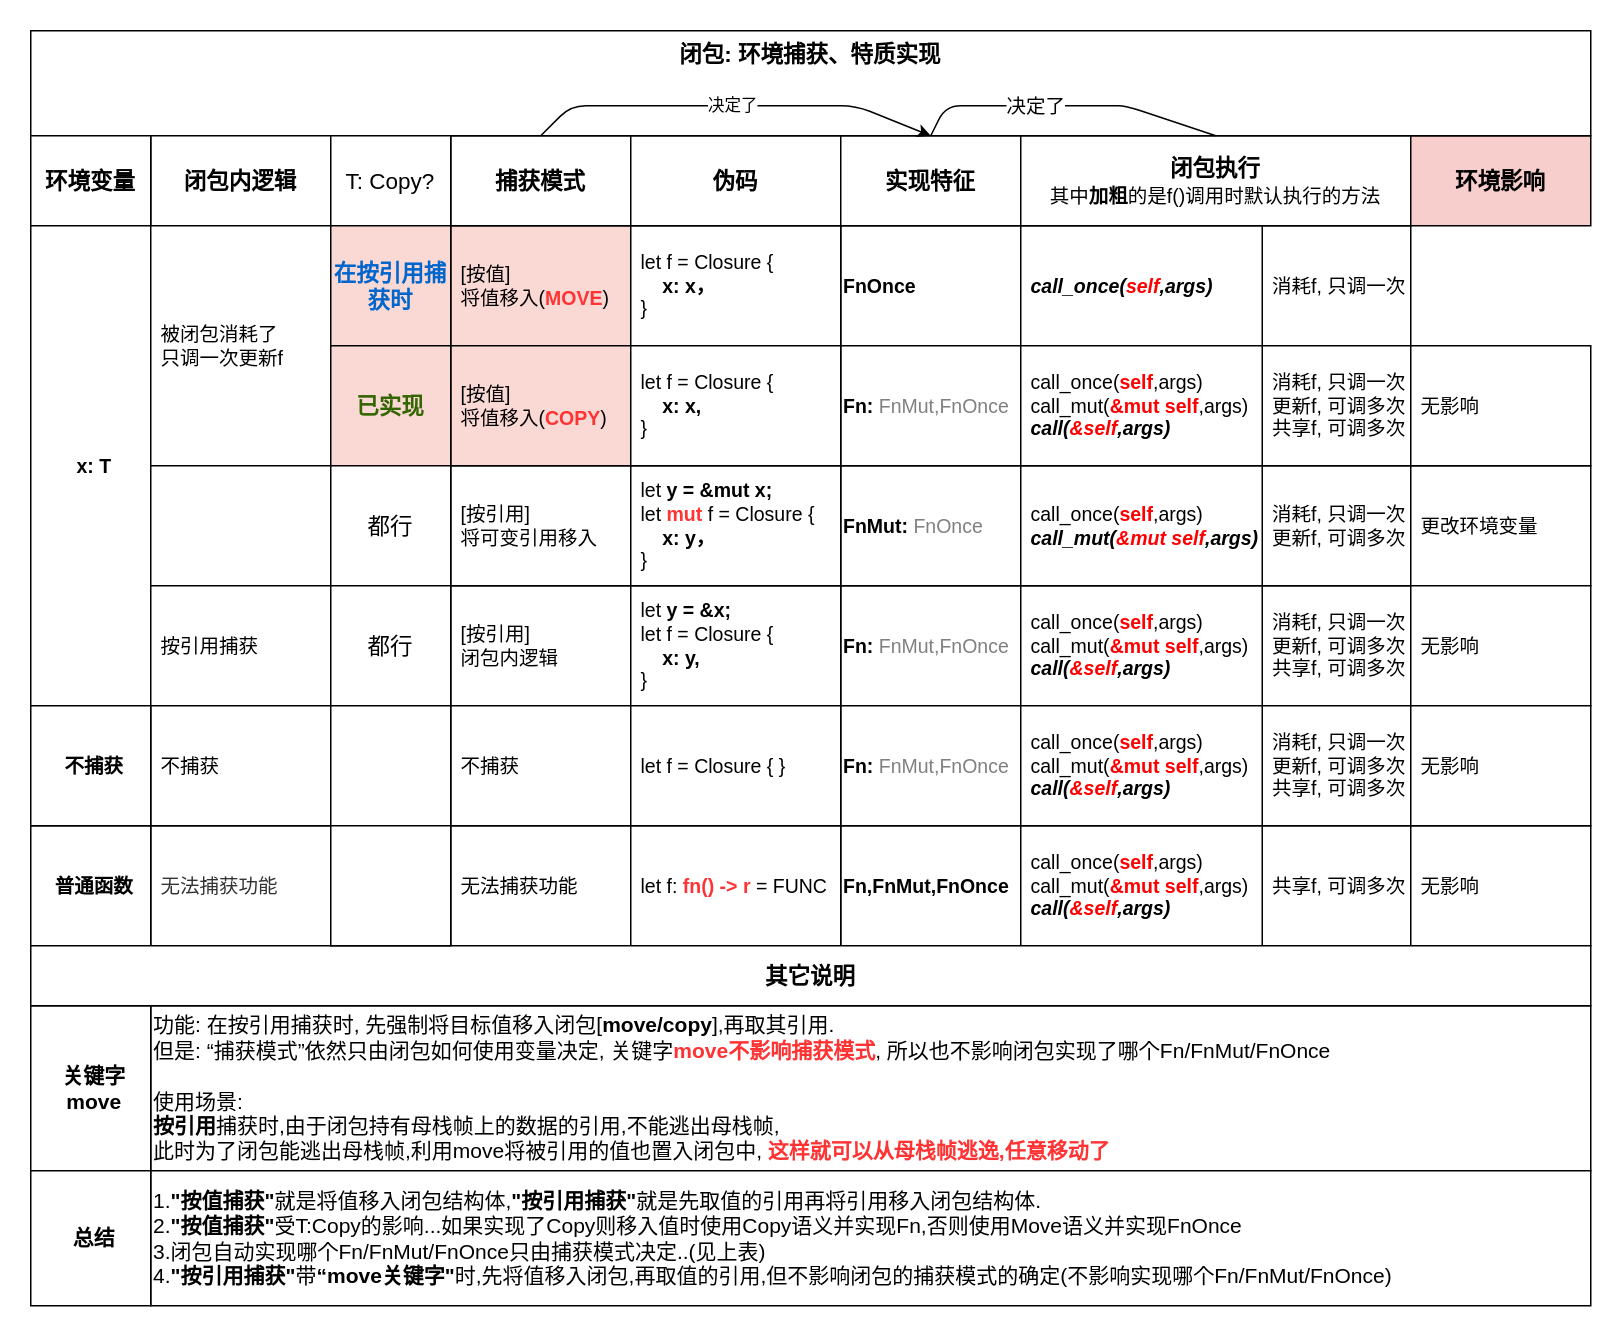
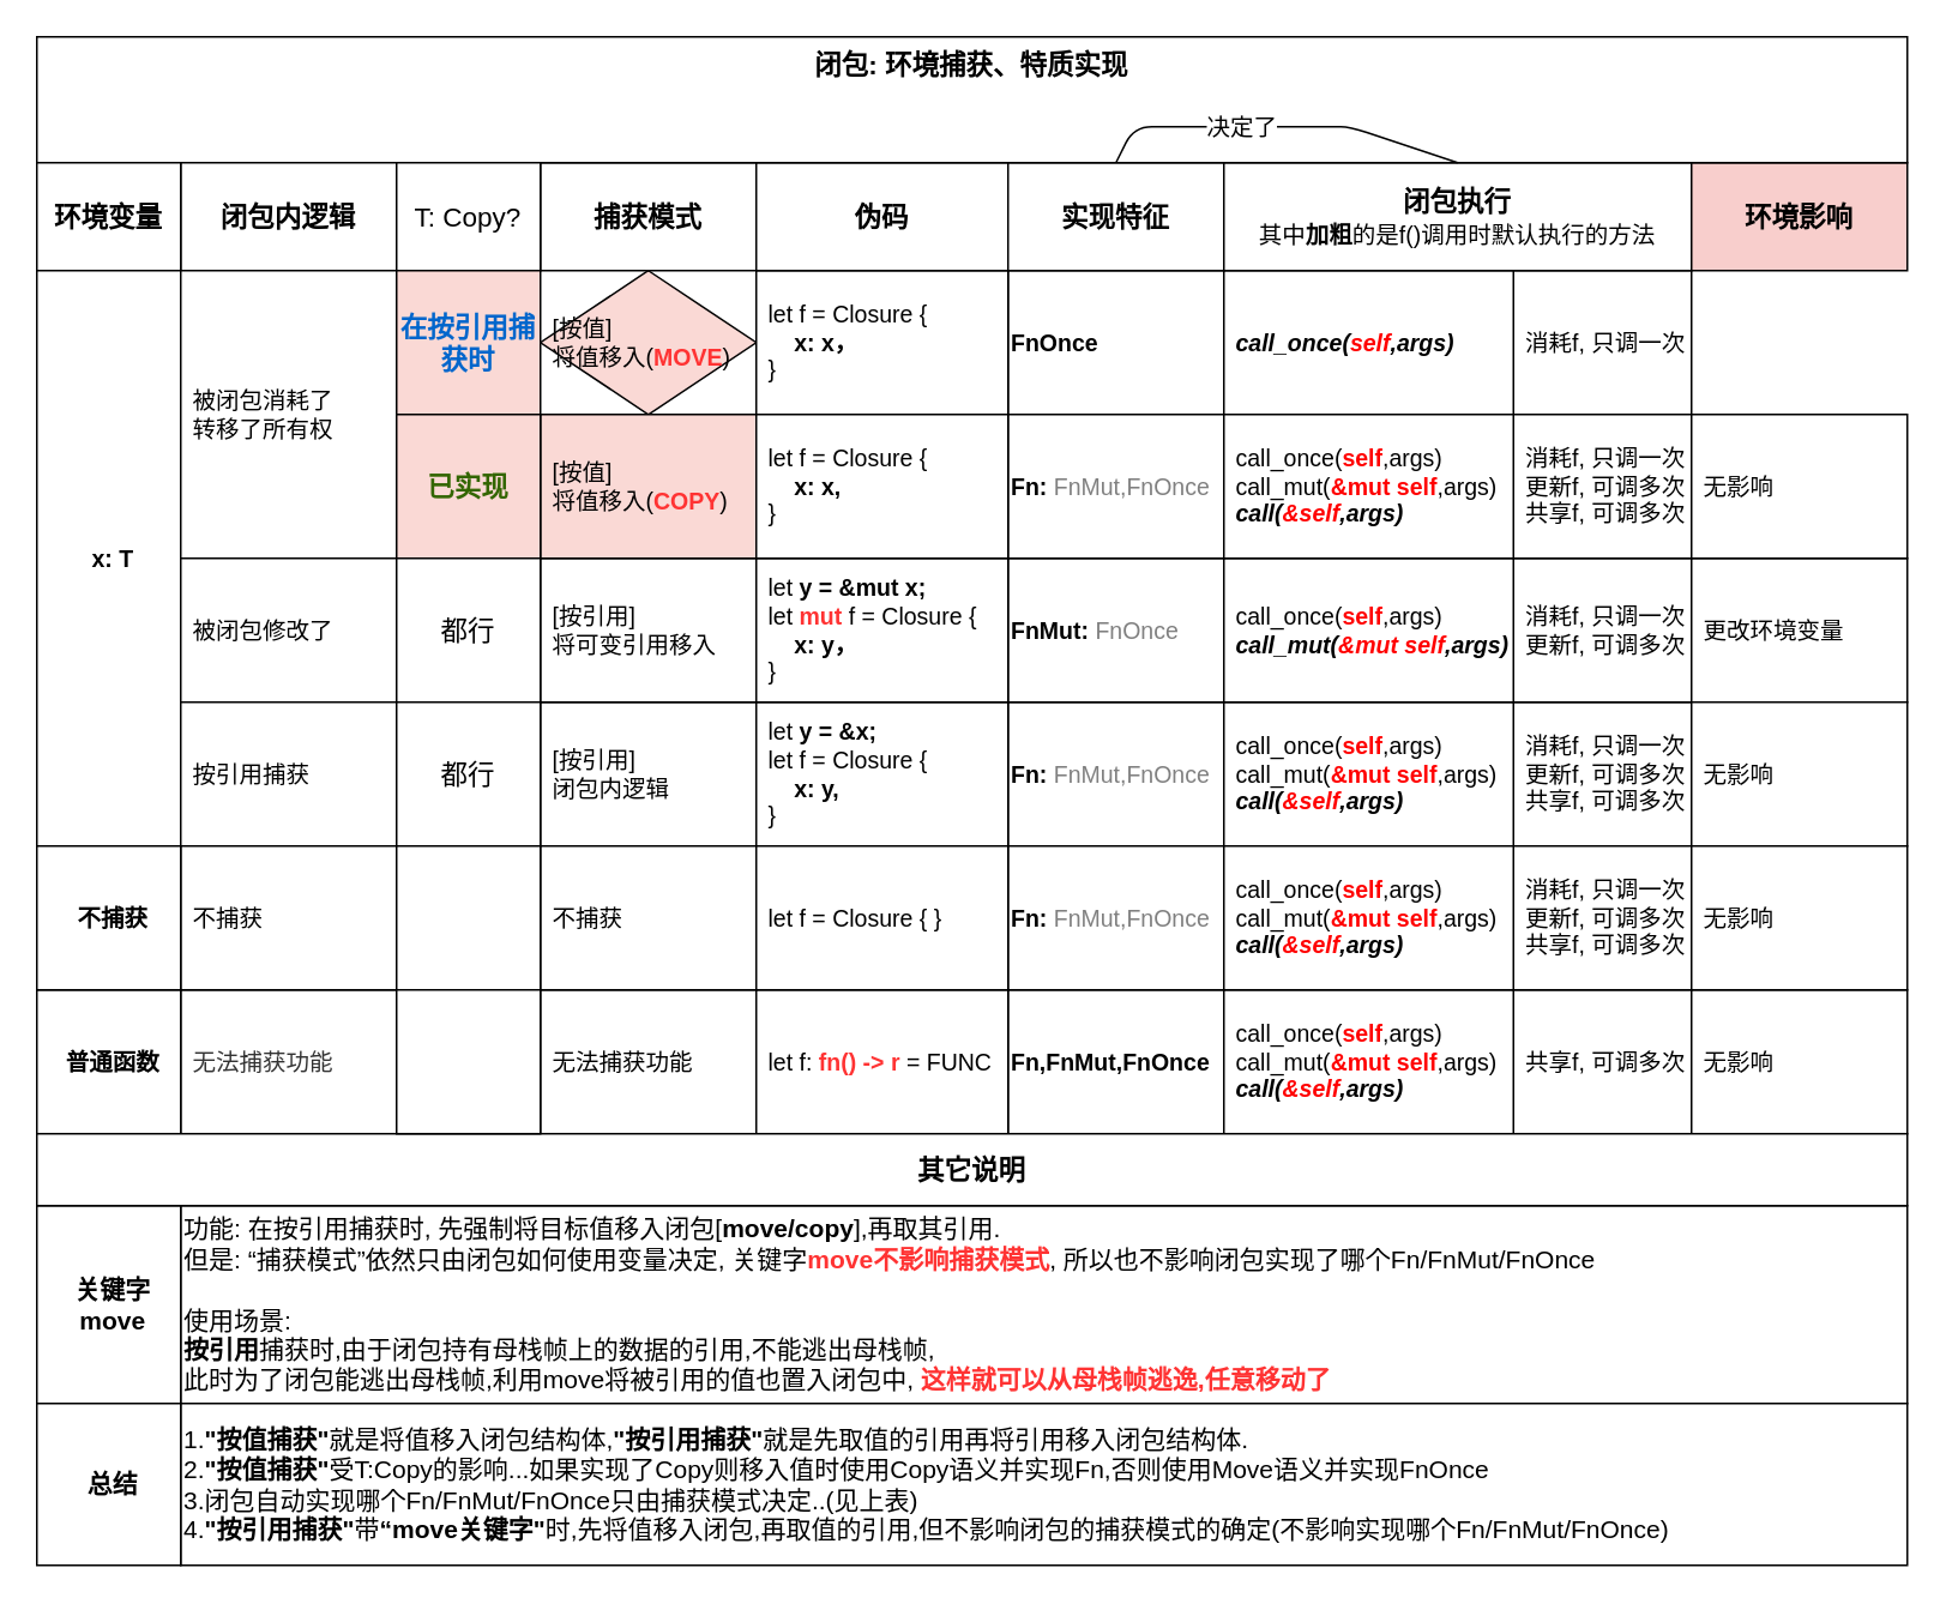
- <mxCell id="46" value="决定了" style="endArrow=classic;html=1;strokeColor=#000000;entryX=0.5;entryY=0;entryDx=0;entryDy=0;exitX=0.5;exitY=0;exitDx=0;exitDy=0;" parent="1" source="15" target="20" edge="1"><mxGeometry width="50" height="50" relative="1" as="geometry"><mxPoint x="200" y="90" as="sourcePoint" /><mxPoint x="680" y="370" as="targetPoint" /><Array as="points"><mxPoint x="380" y="70" /><mxPoint x="480" y="70" /><mxPoint x="570" y="70" /></Array></mxGeometry></mxCell>
- <mxCell id="12" value="[按值]&lt;br&gt;将值移入(&lt;font color=&quot;#ff3333&quot;&gt;&lt;b&gt;MOVE&lt;/b&gt;&lt;/font&gt;)&lt;br style=&quot;border-color: var(--border-color);&quot;&gt;&lt;div style=&quot;font-size: 13px;&quot;&gt;&lt;/div&gt;" style="rounded=0;whiteSpace=wrap;html=1;align=left;spacingLeft=5;fontSize=13;fillColor=#fad9d5;strokeColor=#000000;" parent="1" vertex="1"><mxGeometry x="300" y="150" width="120" height="80" as="geometry" /></mxCell>
+ <mxCell id="12" value="[按值]&lt;br&gt;将值移入(&lt;font color=&quot;#ff3333&quot;&gt;&lt;b&gt;MOVE&lt;/b&gt;&lt;/font&gt;)&lt;br style=&quot;border-color: var(--border-color);&quot;&gt;&lt;div style=&quot;font-size: 13px;&quot;&gt;&lt;/div&gt;" style="rhombus;whiteSpace=wrap;html=1;align=left;spacingLeft=5;fontSize=13;fillColor=#fad9d5;strokeColor=#000000;" parent="1" vertex="1"><mxGeometry x="300" y="150" width="120" height="80" as="geometry" /></mxCell>
- <mxCell id="35" value="被闭包消耗了&lt;br style=&quot;font-size: 13px;&quot;&gt;只调一次更新f&lt;br style=&quot;font-size: 13px;&quot;&gt;&lt;div style=&quot;font-size: 13px;&quot;&gt;&lt;/div&gt;" style="rounded=0;whiteSpace=wrap;html=1;align=left;spacingLeft=5;fontSize=13;strokeColor=#000000;" parent="1" vertex="1"><mxGeometry x="100" y="150" width="120" height="160" as="geometry" /></mxCell>
+ <mxCell id="35" value="被闭包消耗了&lt;br style=&quot;font-size: 13px;&quot;&gt;转移了所有权&lt;br style=&quot;font-size: 13px;&quot;&gt;&lt;div style=&quot;font-size: 13px;&quot;&gt;&lt;/div&gt;" style="rounded=0;whiteSpace=wrap;html=1;align=left;spacingLeft=5;fontSize=13;strokeColor=#000000;" parent="1" vertex="1"><mxGeometry x="100" y="150" width="120" height="160" as="geometry" /></mxCell>
+ <mxCell id="36" value="被闭包修改了&lt;br style=&quot;font-size: 13px;&quot;&gt;&lt;div style=&quot;font-size: 13px;&quot;&gt;&lt;/div&gt;" style="rounded=0;whiteSpace=wrap;html=1;align=left;spacingLeft=5;fontSize=13;strokeColor=#000000;" parent="1" vertex="1"><mxGeometry x="100" y="310" width="120" height="80" as="geometry" /></mxCell>
